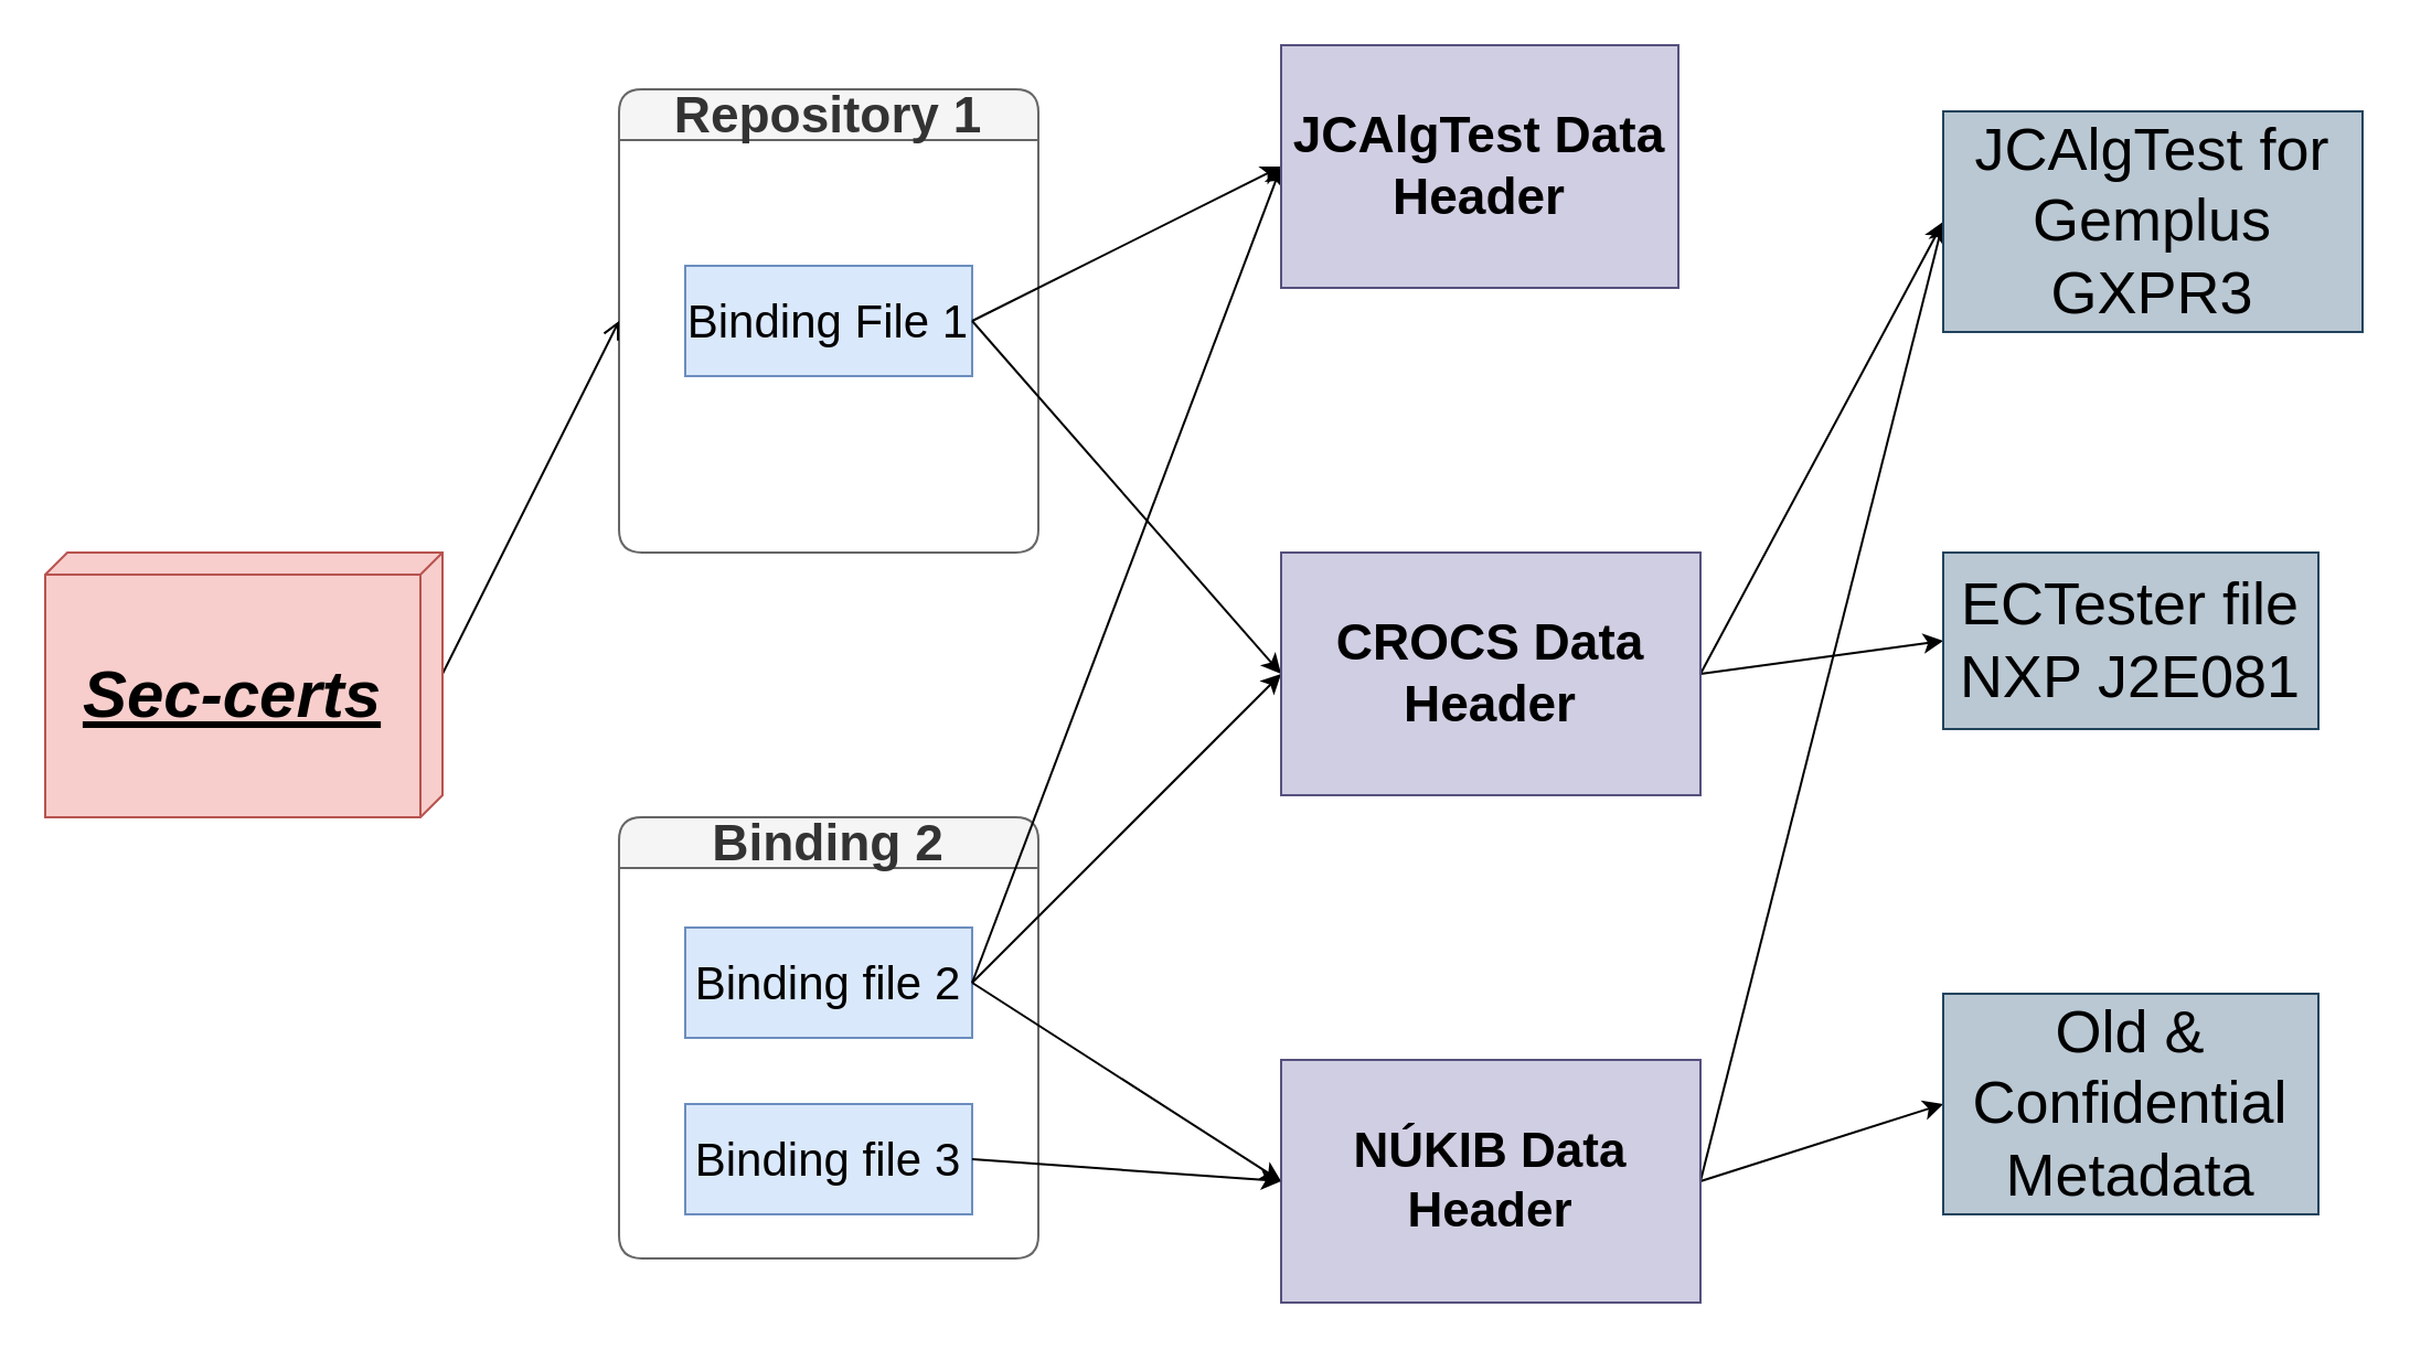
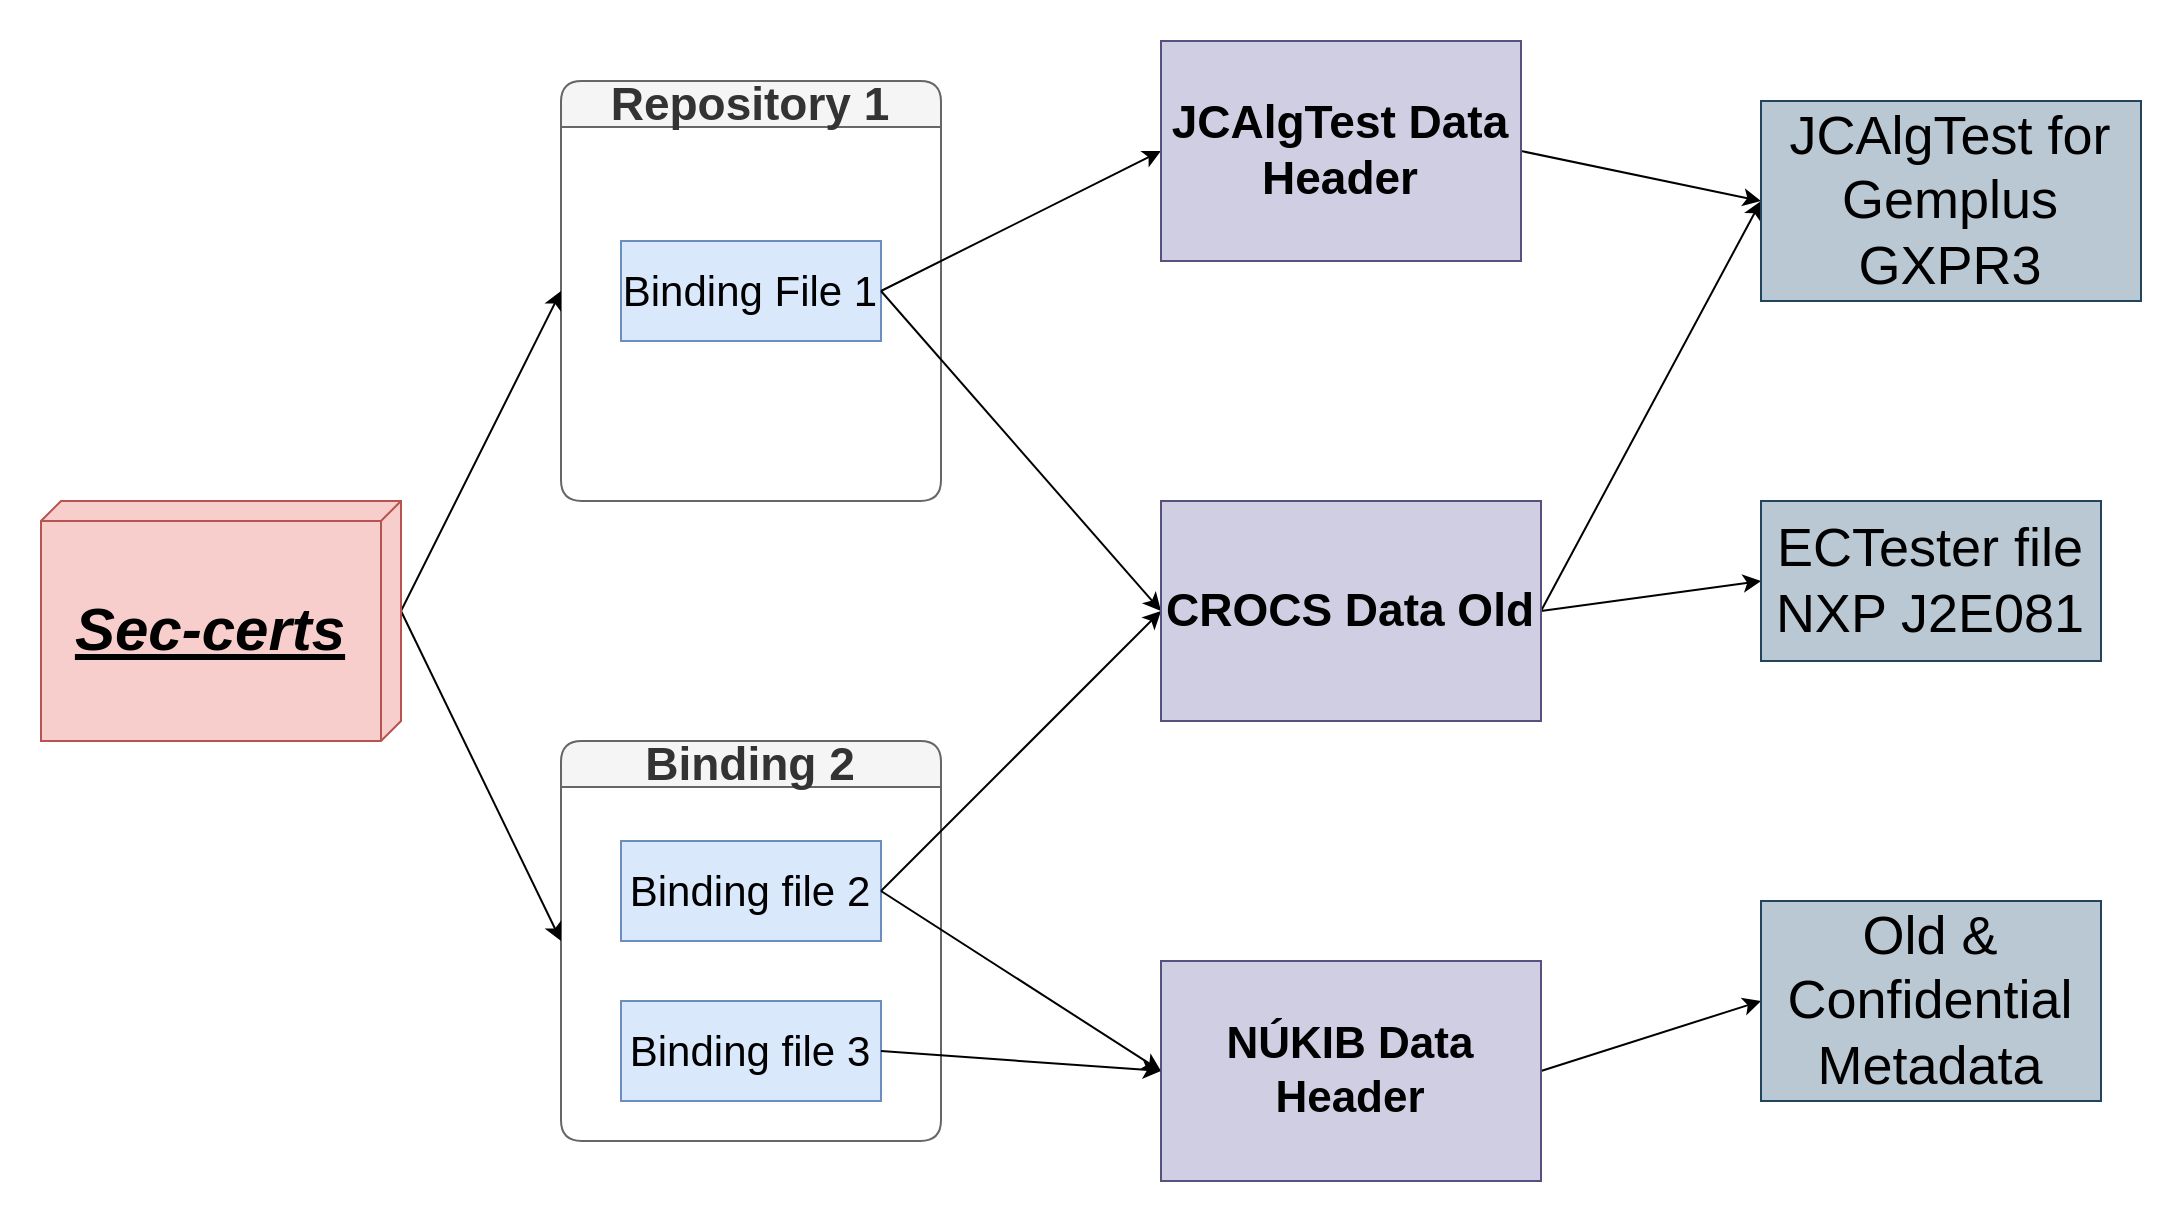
+ <mxCell id="14" value="" style="endArrow=classic;html=1;rounded=0;exitX=1;exitY=0.5;exitDx=0;exitDy=0;entryX=0.5;entryY=0;entryDx=0;entryDy=0;" parent="1" source="19" target="23" edge="1"><mxGeometry width="50" height="50" relative="1" as="geometry"><mxPoint x="830" y="40" as="sourcePoint" /><mxPoint x="890" y="100" as="targetPoint" /></mxGeometry></mxCell>
- <mxCell id="7" value="" style="endArrow=open;html=1;rounded=0;exitX=0;exitY=0;exitDx=55;exitDy=0;entryX=0;entryY=0.5;entryDx=0;entryDy=0;exitPerimeter=0;" parent="1" source="22" target="2" edge="1"><mxGeometry width="50" height="50" relative="1" as="geometry"><mxPoint x="120" y="310" as="sourcePoint" /><mxPoint x="410" y="370" as="targetPoint" /></mxGeometry></mxCell>
+ <mxCell id="7" value="" style="endArrow=classic;html=1;rounded=0;exitX=0;exitY=0;exitDx=55;exitDy=0;entryX=0;entryY=0.5;entryDx=0;entryDy=0;exitPerimeter=0;" parent="1" source="22" target="2" edge="1"><mxGeometry width="50" height="50" relative="1" as="geometry"><mxPoint x="120" y="310" as="sourcePoint" /><mxPoint x="410" y="370" as="targetPoint" /></mxGeometry></mxCell>
- <mxCell id="20" value="CROCS Data Header" style="html=1;whiteSpace=wrap;fontSize=23;fontStyle=1;fillColor=#d0cee2;strokeColor=#56517e;" parent="1" vertex="1"><mxGeometry x="580" y="250" width="190" height="110" as="geometry" /></mxCell>
+ <mxCell id="20" value="CROCS Data Old" style="html=1;whiteSpace=wrap;fontSize=23;fontStyle=1;fillColor=#d0cee2;strokeColor=#56517e;" parent="1" vertex="1"><mxGeometry x="580" y="250" width="190" height="110" as="geometry" /></mxCell>
- <mxCell id="17" value="" style="endArrow=classic;html=1;rounded=0;exitX=1;exitY=0.5;exitDx=0;exitDy=0;entryX=0.5;entryY=0;entryDx=0;entryDy=0;" parent="1" source="21" target="23" edge="1"><mxGeometry width="50" height="50" relative="1" as="geometry"><mxPoint x="830" y="570" as="sourcePoint" /><mxPoint x="889.6" y="113.2" as="targetPoint" /></mxGeometry></mxCell>
- <mxCell id="11" value="" style="endArrow=classic;html=1;rounded=0;exitX=1;exitY=0.5;exitDx=0;exitDy=0;entryX=0;entryY=0.5;entryDx=0;entryDy=0;" parent="1" source="5" target="19" edge="1"><mxGeometry width="50" height="50" relative="1" as="geometry"><mxPoint x="431.05" y="437.56" as="sourcePoint" /><mxPoint x="630" y="40" as="targetPoint" /></mxGeometry></mxCell>
+ <mxCell id="8" value="" style="endArrow=classic;html=1;rounded=0;entryX=0;entryY=0.5;entryDx=0;entryDy=0;exitX=0;exitY=0;exitDx=55;exitDy=0;exitPerimeter=0;" parent="1" source="22" target="4" edge="1"><mxGeometry width="50" height="50" relative="1" as="geometry"><mxPoint x="120" y="310" as="sourcePoint" /><mxPoint x="320" y="345" as="targetPoint" /></mxGeometry></mxCell>
